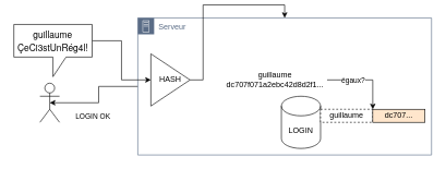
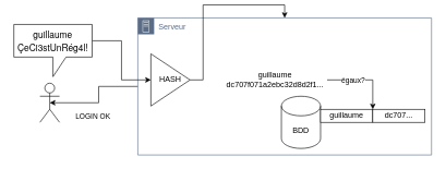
- <mxCell id="13" value="guillaume&lt;br&gt;dc707f071a2ebc42d8d2f1..." style="text;strokeColor=none;align=center;verticalAlign=middle;rounded=0;html=1;horizontal=1;" vertex="1" parent="1"><mxGeometry x="340" y="90" width="160" height="50" as="geometry" /></mxCell>
+ <mxCell id="13" value="guillaume&lt;br&gt;dc707f071a2ebc32d8d2f1..." style="text;strokeColor=none;align=center;verticalAlign=middle;rounded=0;html=1;horizontal=1;" vertex="1" parent="1"><mxGeometry x="340" y="90" width="160" height="50" as="geometry" /></mxCell>
- <mxCell id="9" value="guillaume" style="rounded=0;whiteSpace=wrap;html=1;dashed=1;" vertex="1" parent="8"><mxGeometry width="80" height="20" as="geometry" /></mxCell>
+ <mxCell id="9" value="guillaume" style="rounded=0;whiteSpace=wrap;html=1;" vertex="1" parent="8"><mxGeometry width="80" height="20" as="geometry" /></mxCell>
- <mxCell id="10" value="dc707..." style="rounded=0;whiteSpace=wrap;html=1;fillColor=#ffe6cc;" vertex="1" parent="8"><mxGeometry x="80" width="80" height="20" as="geometry" /></mxCell>
+ <mxCell id="10" value="dc707..." style="rounded=0;whiteSpace=wrap;html=1;" vertex="1" parent="8"><mxGeometry x="80" width="80" height="20" as="geometry" /></mxCell>
- <mxCell id="7" value="LOGIN" style="shape=cylinder3;whiteSpace=wrap;html=1;boundedLbl=1;backgroundOutline=1;size=15;" vertex="1" parent="6"><mxGeometry width="60" height="80" as="geometry" /></mxCell>
+ <mxCell id="7" value="BDD" style="shape=cylinder3;whiteSpace=wrap;html=1;boundedLbl=1;backgroundOutline=1;size=15;" vertex="1" parent="6"><mxGeometry width="60" height="80" as="geometry" /></mxCell>
